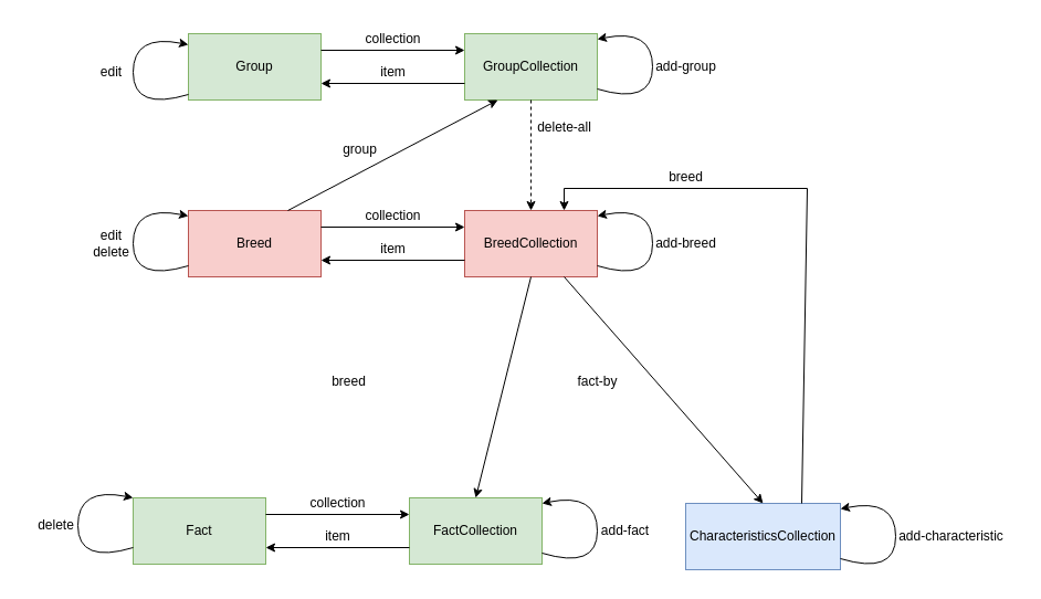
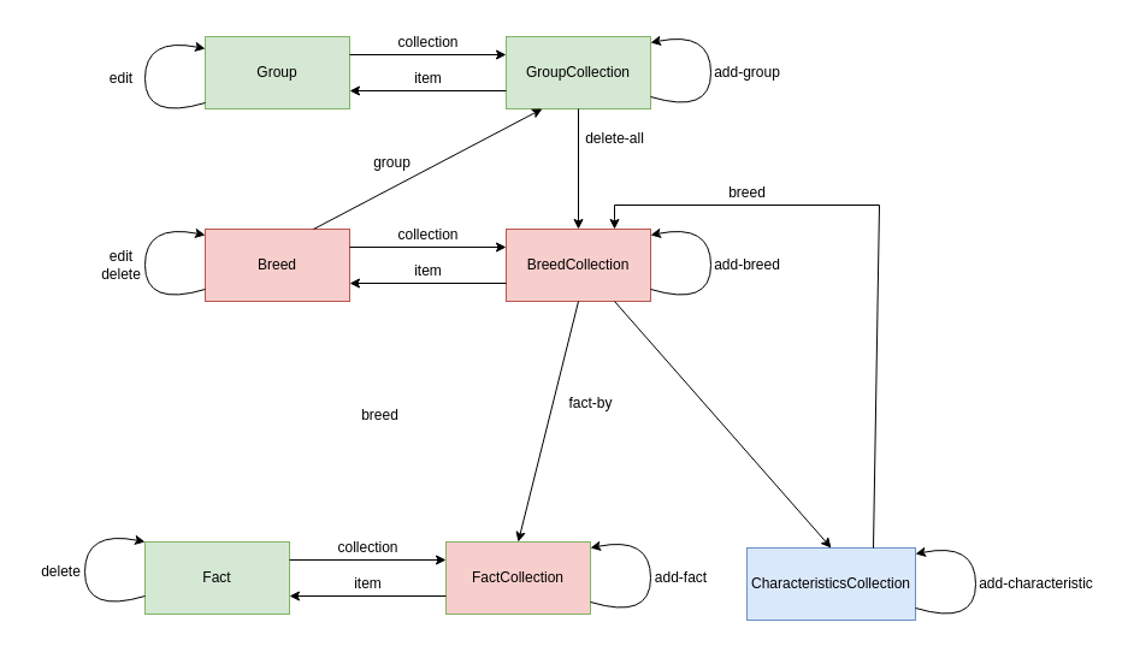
- <mxCell id="29" value="" style="endArrow=classic;html=1;rounded=0;exitX=0.5;exitY=1;exitDx=0;exitDy=0;entryX=0.5;entryY=0;entryDx=0;entryDy=0;dashed=1;" edge="1" parent="1" source="2" target="9"><mxGeometry width="50" height="50" relative="1" as="geometry"><mxPoint x="270" y="220" as="sourcePoint" /><mxPoint x="320" y="170" as="targetPoint" /></mxGeometry></mxCell>
+ <mxCell id="29" value="" style="endArrow=classic;html=1;rounded=0;exitX=0.5;exitY=1;exitDx=0;exitDy=0;entryX=0.5;entryY=0;entryDx=0;entryDy=0;" edge="1" parent="1" source="2" target="9"><mxGeometry width="50" height="50" relative="1" as="geometry"><mxPoint x="270" y="220" as="sourcePoint" /><mxPoint x="320" y="170" as="targetPoint" /></mxGeometry></mxCell>
- <mxCell id="32" value="fact-by" style="text;html=1;align=center;verticalAlign=middle;resizable=0;points=[];autosize=1;strokeColor=none;fillColor=none;" vertex="1" parent="1"><mxGeometry x="510" y="330" width="60" height="30" as="geometry" /></mxCell>
+ <mxCell id="32" value="fact-by" style="text;html=1;align=center;verticalAlign=middle;resizable=0;points=[];autosize=1;strokeColor=none;fillColor=none;" vertex="1" parent="1"><mxGeometry x="460" y="320" width="60" height="30" as="geometry" /></mxCell>
- <mxCell id="17" value="FactCollection" style="rounded=0;whiteSpace=wrap;html=1;fillColor=#d5e8d4;strokeColor=#82b366;" vertex="1" parent="1"><mxGeometry x="370" y="450" width="120" height="60" as="geometry" /></mxCell>
+ <mxCell id="17" value="FactCollection" style="rounded=0;whiteSpace=wrap;html=1;fillColor=#f8cecc;strokeColor=#82b366;" vertex="1" parent="1"><mxGeometry x="370" y="450" width="120" height="60" as="geometry" /></mxCell>
